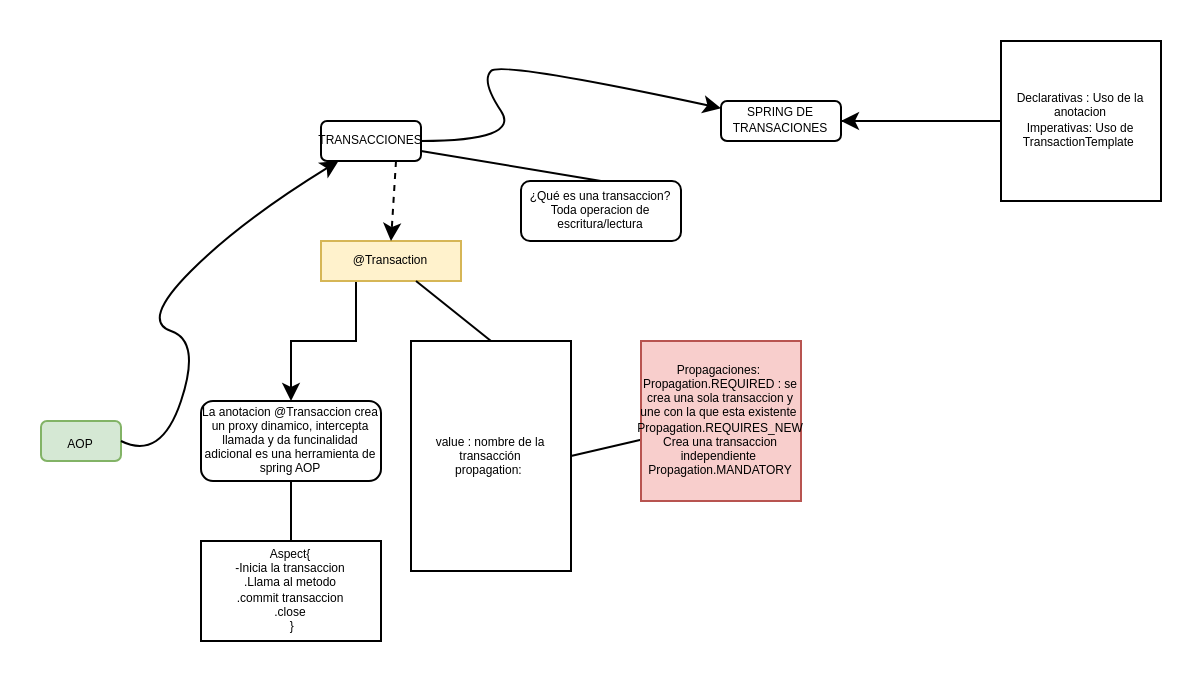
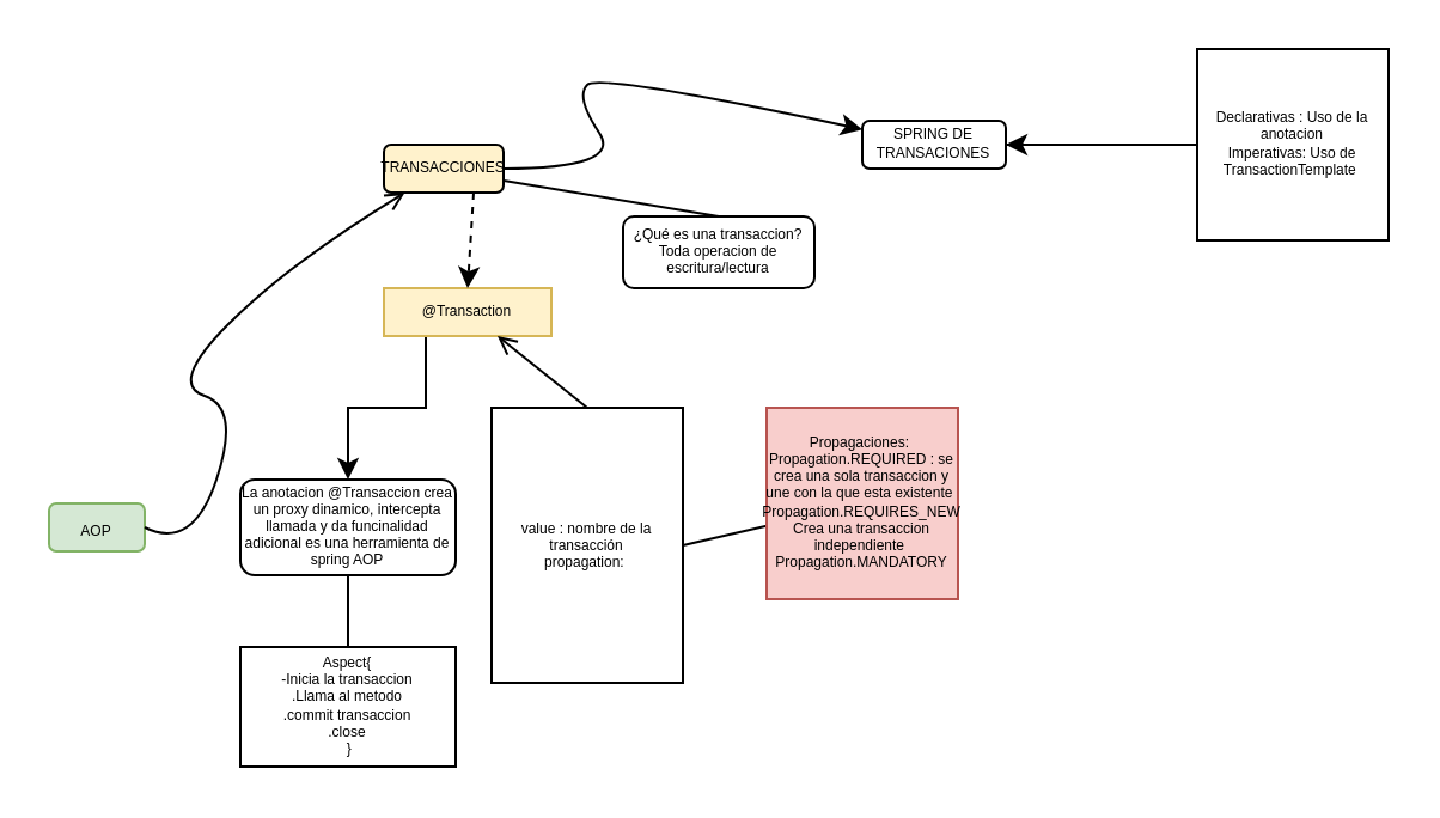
- <mxCell id="4" value="TRANSACCIONES" style="rounded=1;whiteSpace=wrap;html=1;fontSize=6;" vertex="1" parent="1"><mxGeometry x="160" y="60" width="50" height="20" as="geometry" /></mxCell>
+ <mxCell id="4" value="TRANSACCIONES" style="rounded=1;whiteSpace=wrap;html=1;fontSize=6;fillColor=#fff2cc;" vertex="1" parent="1"><mxGeometry x="160" y="60" width="50" height="20" as="geometry" /></mxCell>
- <mxCell id="3" value="" style="curved=1;endArrow=classic;html=1;rounded=0;fontSize=6;exitX=1;exitY=0.5;exitDx=0;exitDy=0;" edge="1" parent="1" source="2" target="4"><mxGeometry width="50" height="50" relative="1" as="geometry"><mxPoint x="30" y="230" as="sourcePoint" /><mxPoint x="150" y="50" as="targetPoint" /><Array as="points"><mxPoint x="80" y="230" /><mxPoint x="100" y="170" /><mxPoint x="70" y="160" /><mxPoint x="120" y="110" /></Array></mxGeometry></mxCell>
+ <mxCell id="3" value="" style="curved=1;endArrow=open;html=1;rounded=0;fontSize=6;exitX=1;exitY=0.5;exitDx=0;exitDy=0;" edge="1" parent="1" source="2" target="4"><mxGeometry width="50" height="50" relative="1" as="geometry"><mxPoint x="30" y="230" as="sourcePoint" /><mxPoint x="150" y="50" as="targetPoint" /><Array as="points"><mxPoint x="80" y="230" /><mxPoint x="100" y="170" /><mxPoint x="70" y="160" /><mxPoint x="120" y="110" /></Array></mxGeometry></mxCell>
- <mxCell id="11" value="" style="endArrow=none;html=1;rounded=0;fontSize=6;exitX=0.5;exitY=0;exitDx=0;exitDy=0;exitPerimeter=0;" edge="1" parent="1" source="10" target="8"><mxGeometry width="50" height="50" relative="1" as="geometry"><mxPoint x="250" y="180" as="sourcePoint" /><mxPoint x="300" y="130" as="targetPoint" /></mxGeometry></mxCell>
+ <mxCell id="11" value="" style="endArrow=open;html=1;rounded=0;fontSize=6;exitX=0.5;exitY=0;exitDx=0;exitDy=0;exitPerimeter=0;" edge="1" parent="1" source="10" target="8"><mxGeometry width="50" height="50" relative="1" as="geometry"><mxPoint x="250" y="180" as="sourcePoint" /><mxPoint x="300" y="130" as="targetPoint" /></mxGeometry></mxCell>
